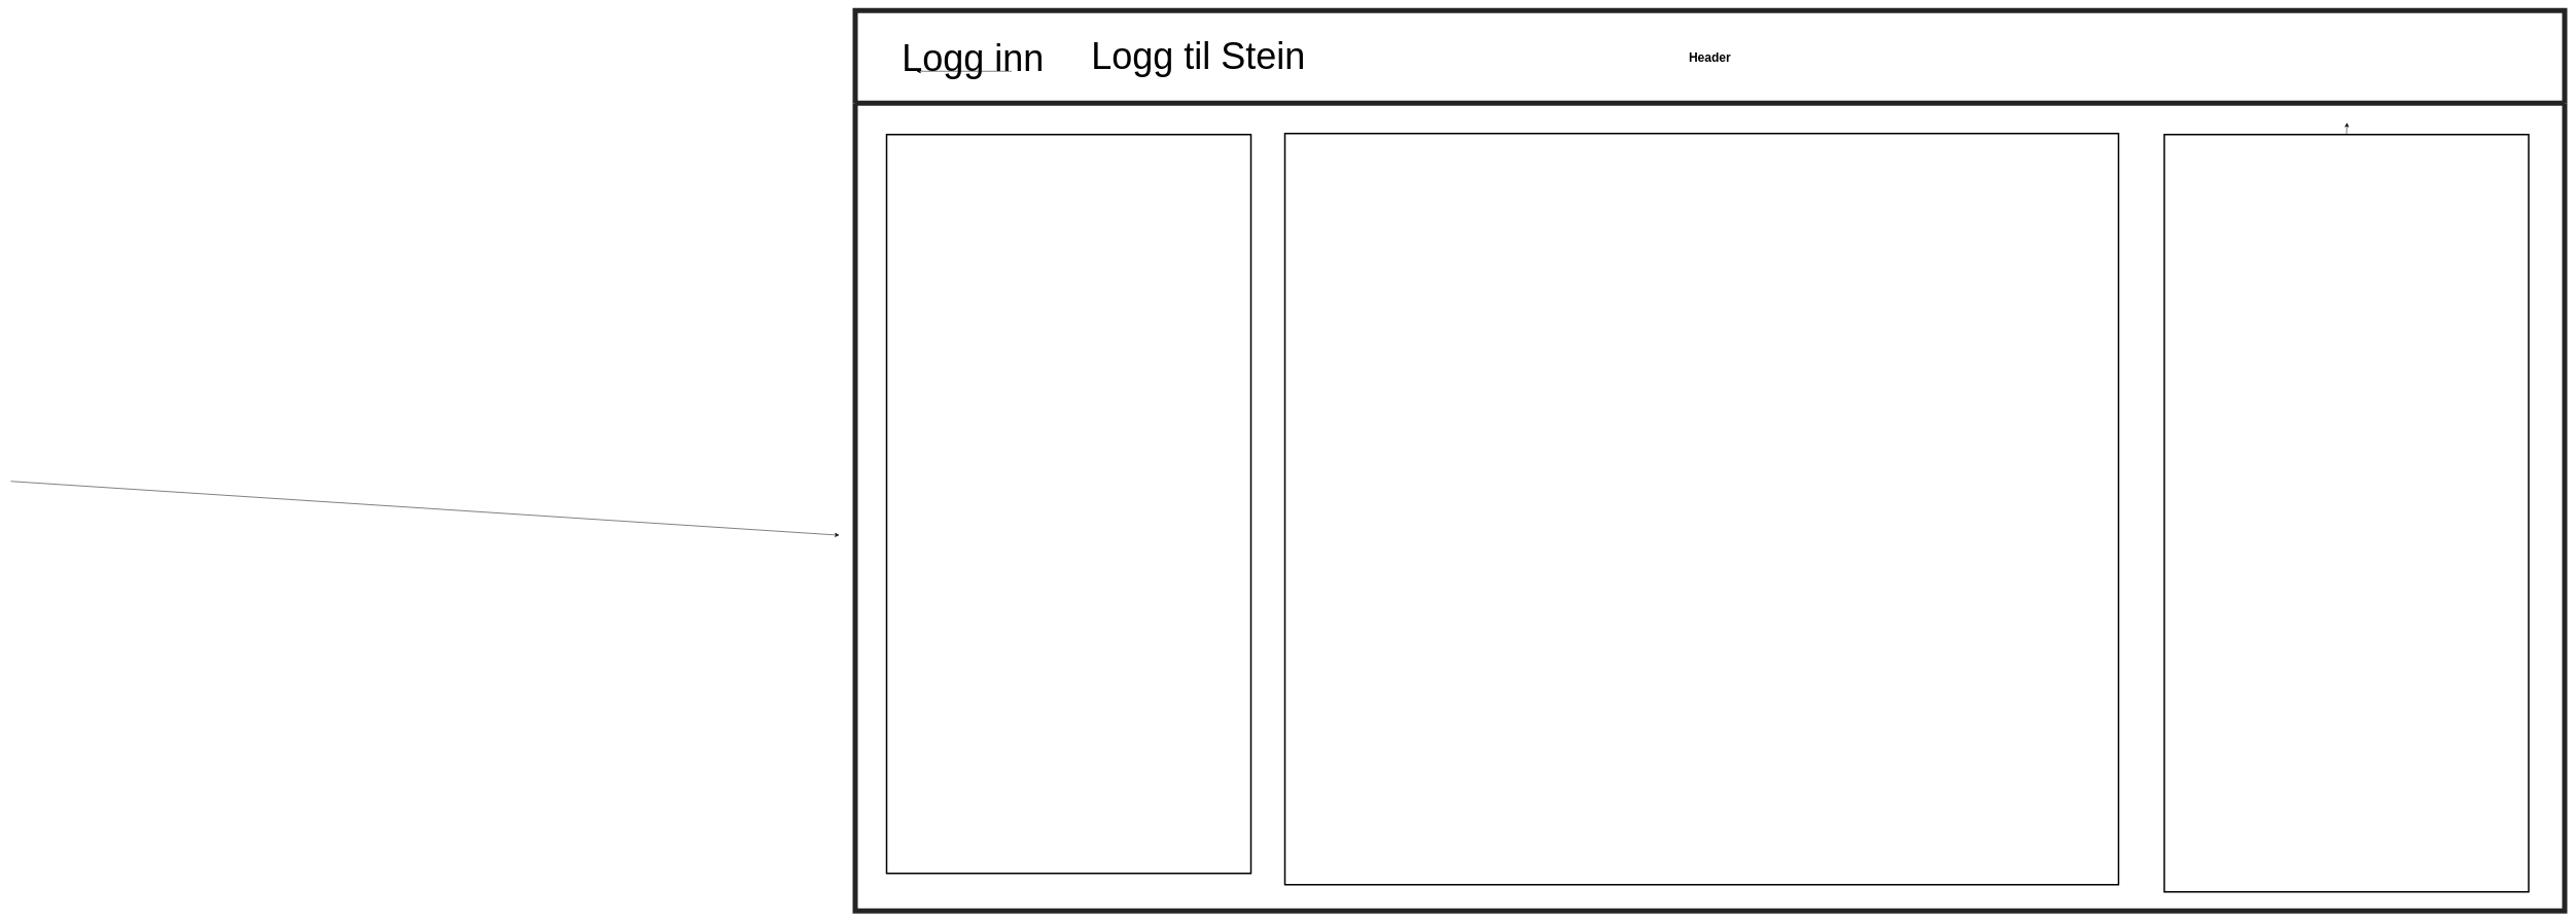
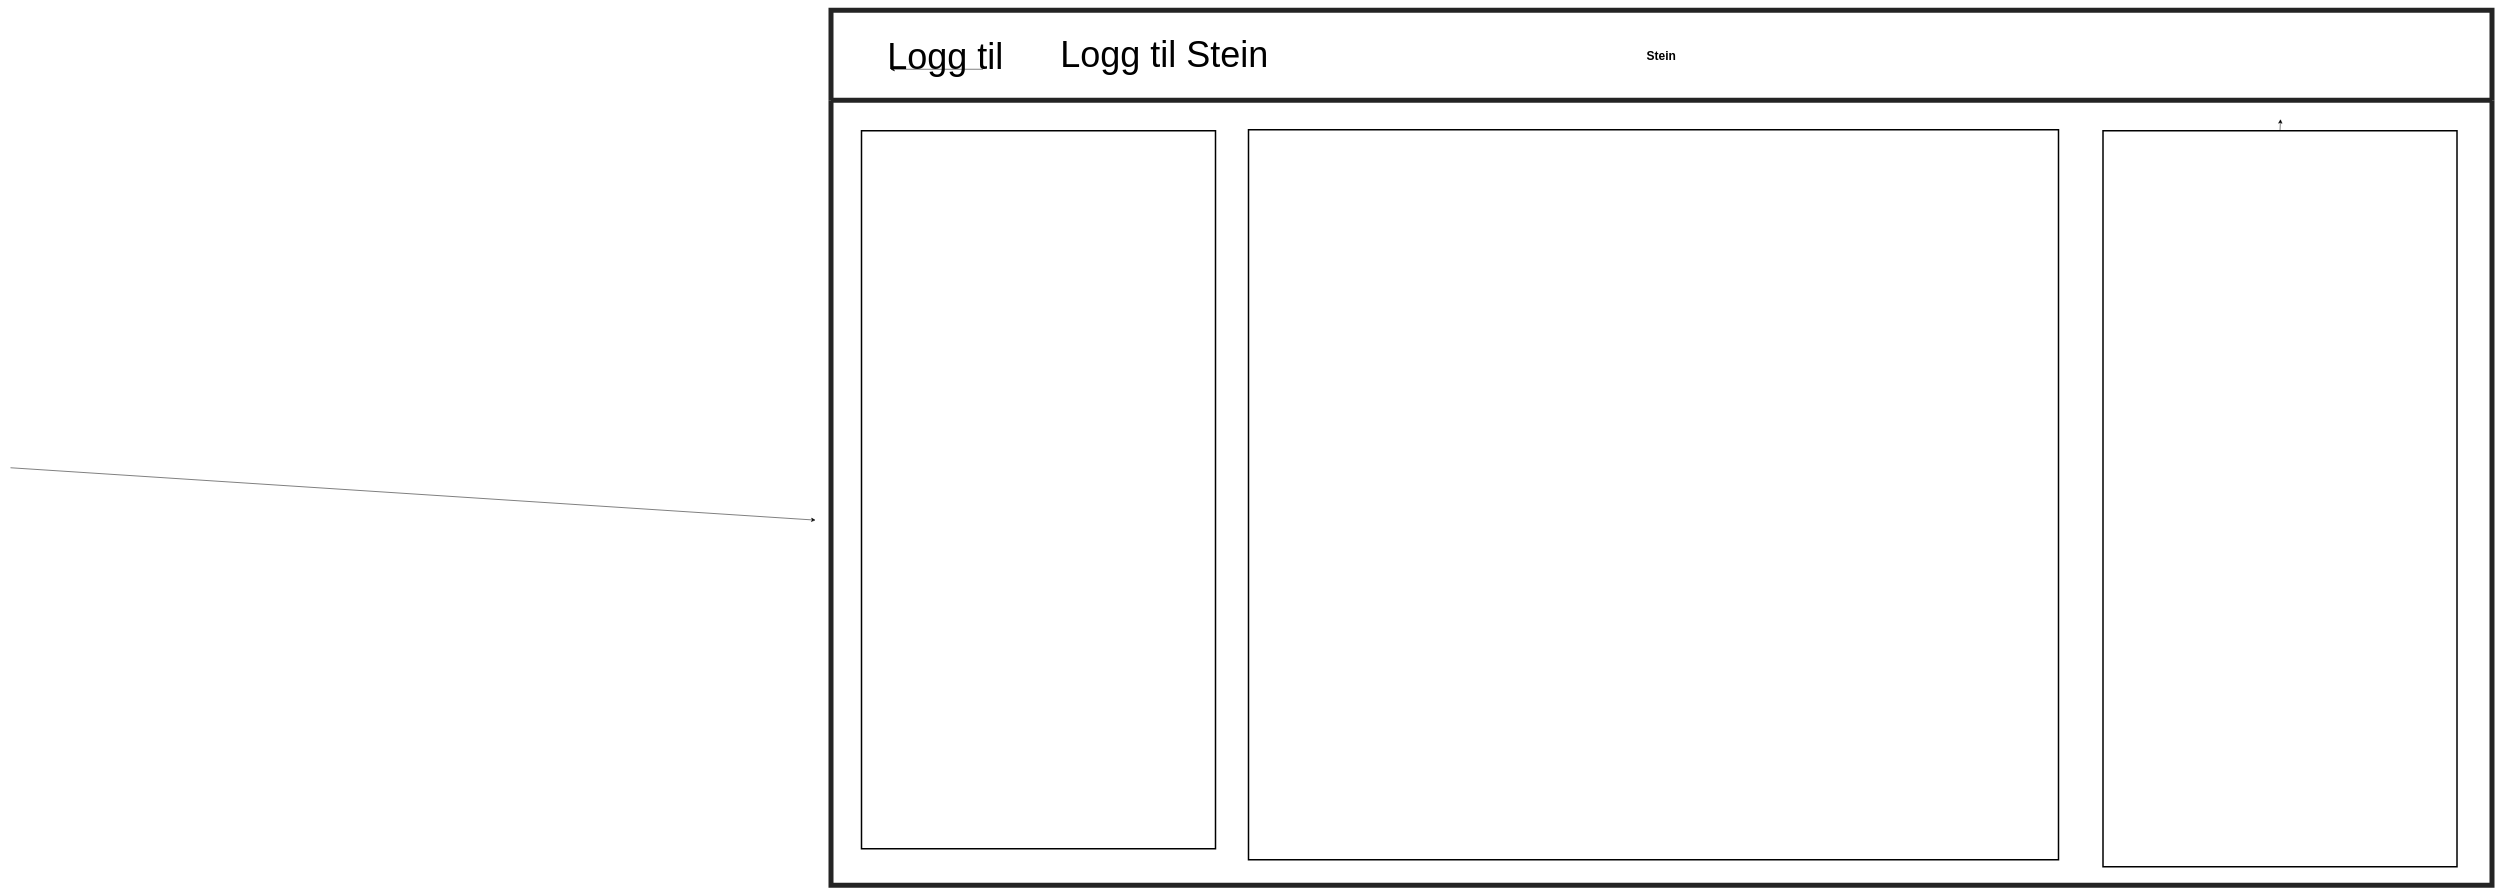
- <mxCell id="3" value="&lt;h1 style=&quot;line-height: 200%;&quot;&gt;Header&lt;/h1&gt;" style="swimlane;whiteSpace=wrap;html=1;strokeColor=#242424;strokeWidth=10;fillColor=none;startSize=180;" parent="1" vertex="1"><mxGeometry x="1661" y="20" width="3322" height="1750" as="geometry" /></mxCell>
+ <mxCell id="3" value="&lt;h1 style=&quot;line-height: 200%;&quot;&gt;Stein&lt;/h1&gt;" style="swimlane;whiteSpace=wrap;html=1;strokeColor=#242424;strokeWidth=10;fillColor=none;startSize=180;" parent="1" vertex="1"><mxGeometry x="1661" y="20" width="3322" height="1750" as="geometry" /></mxCell>
- <mxCell id="4" value="Logg inn" style="text;strokeColor=none;align=center;fillColor=none;html=1;verticalAlign=middle;whiteSpace=wrap;rounded=0;fontSize=72;fontColor=#000000;" vertex="1" parent="3"><mxGeometry x="79" y="68" width="300" height="50" as="geometry" /></mxCell>
+ <mxCell id="4" value="Logg til" style="text;strokeColor=none;align=center;fillColor=none;html=1;verticalAlign=middle;whiteSpace=wrap;rounded=0;fontSize=72;fontColor=#000000;" vertex="1" parent="3"><mxGeometry x="79" y="68" width="300" height="50" as="geometry" /></mxCell>
